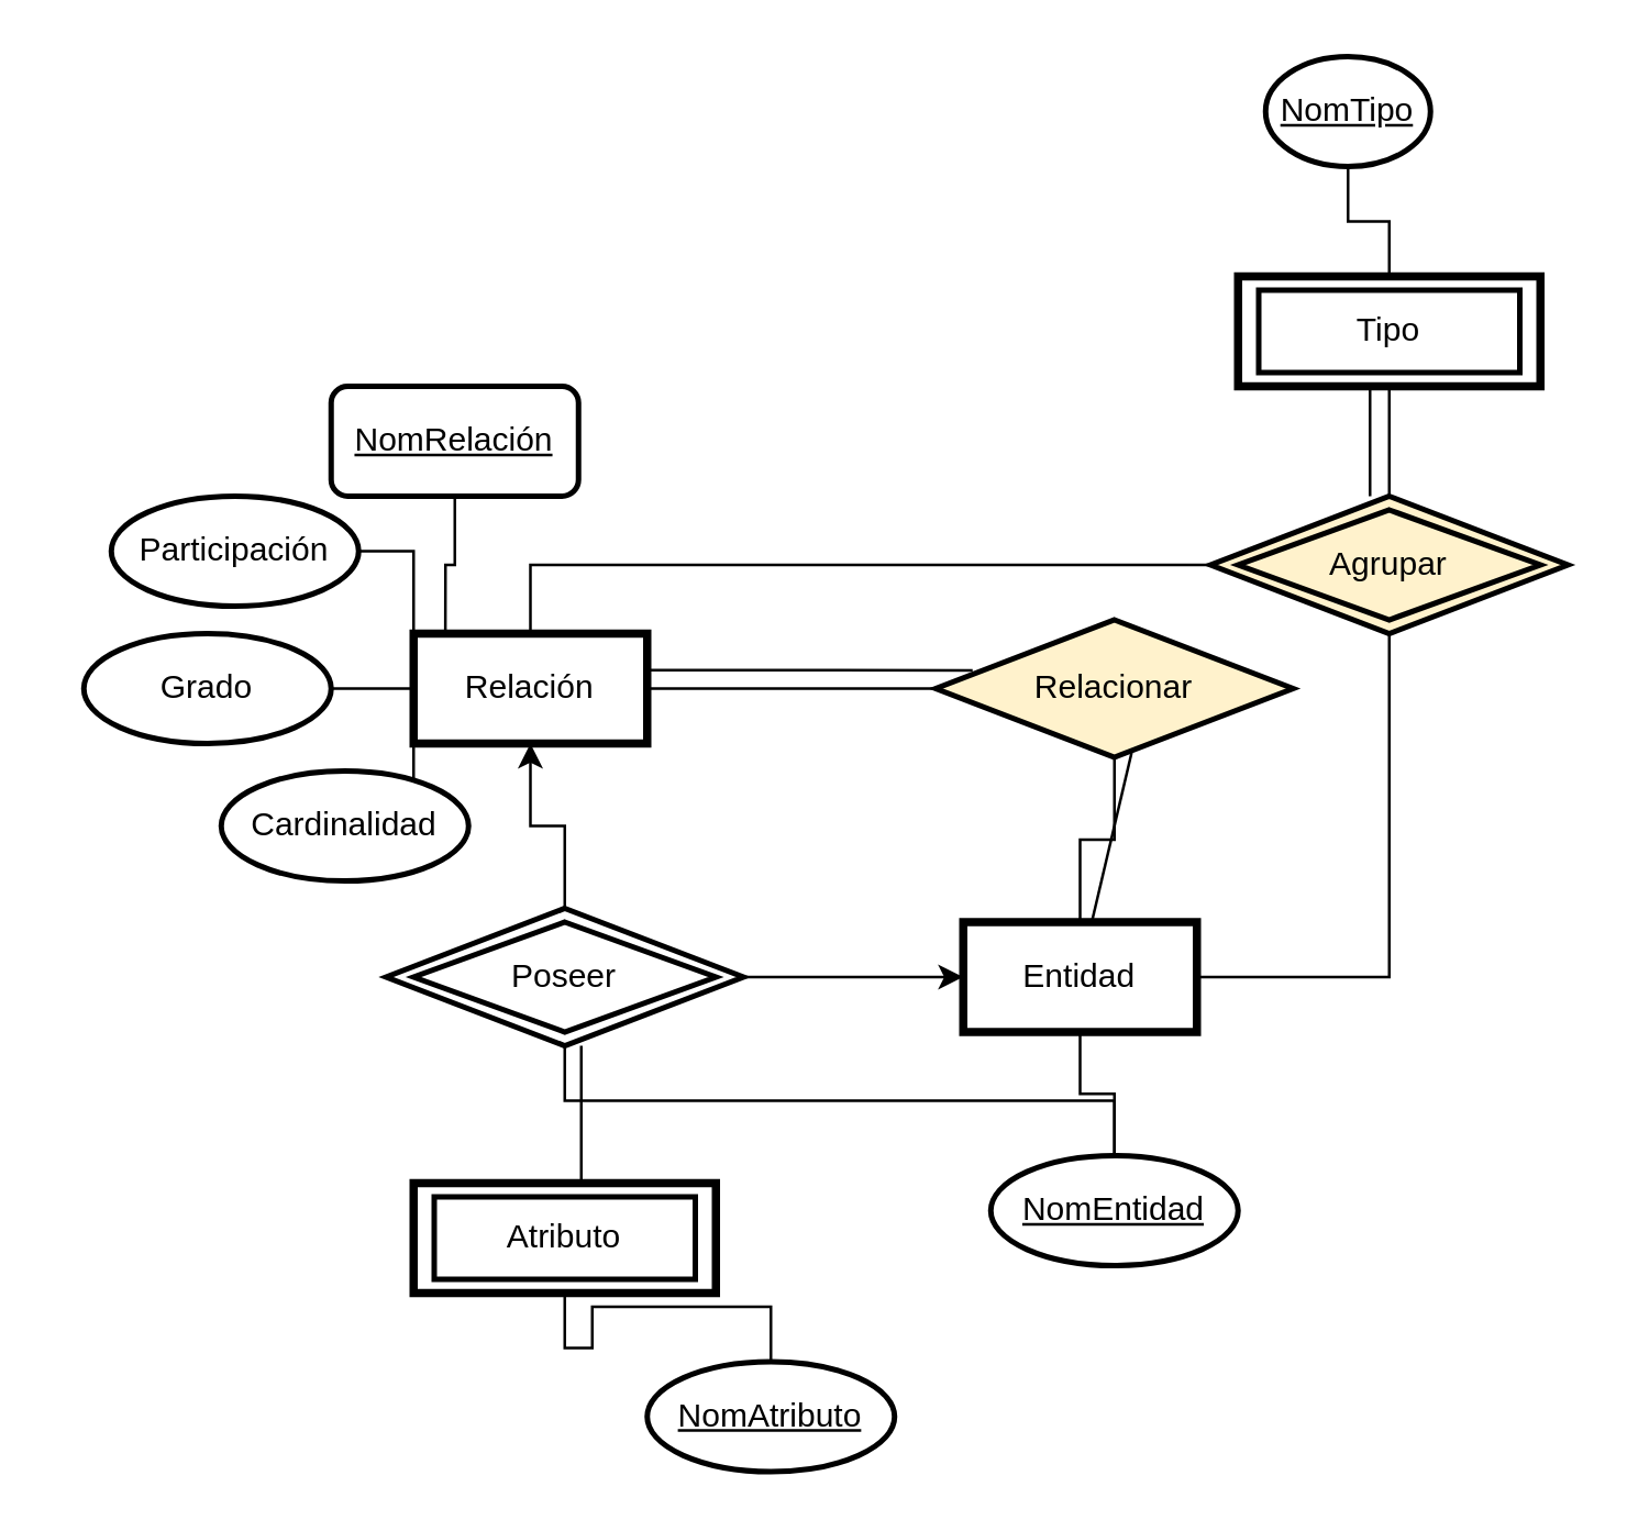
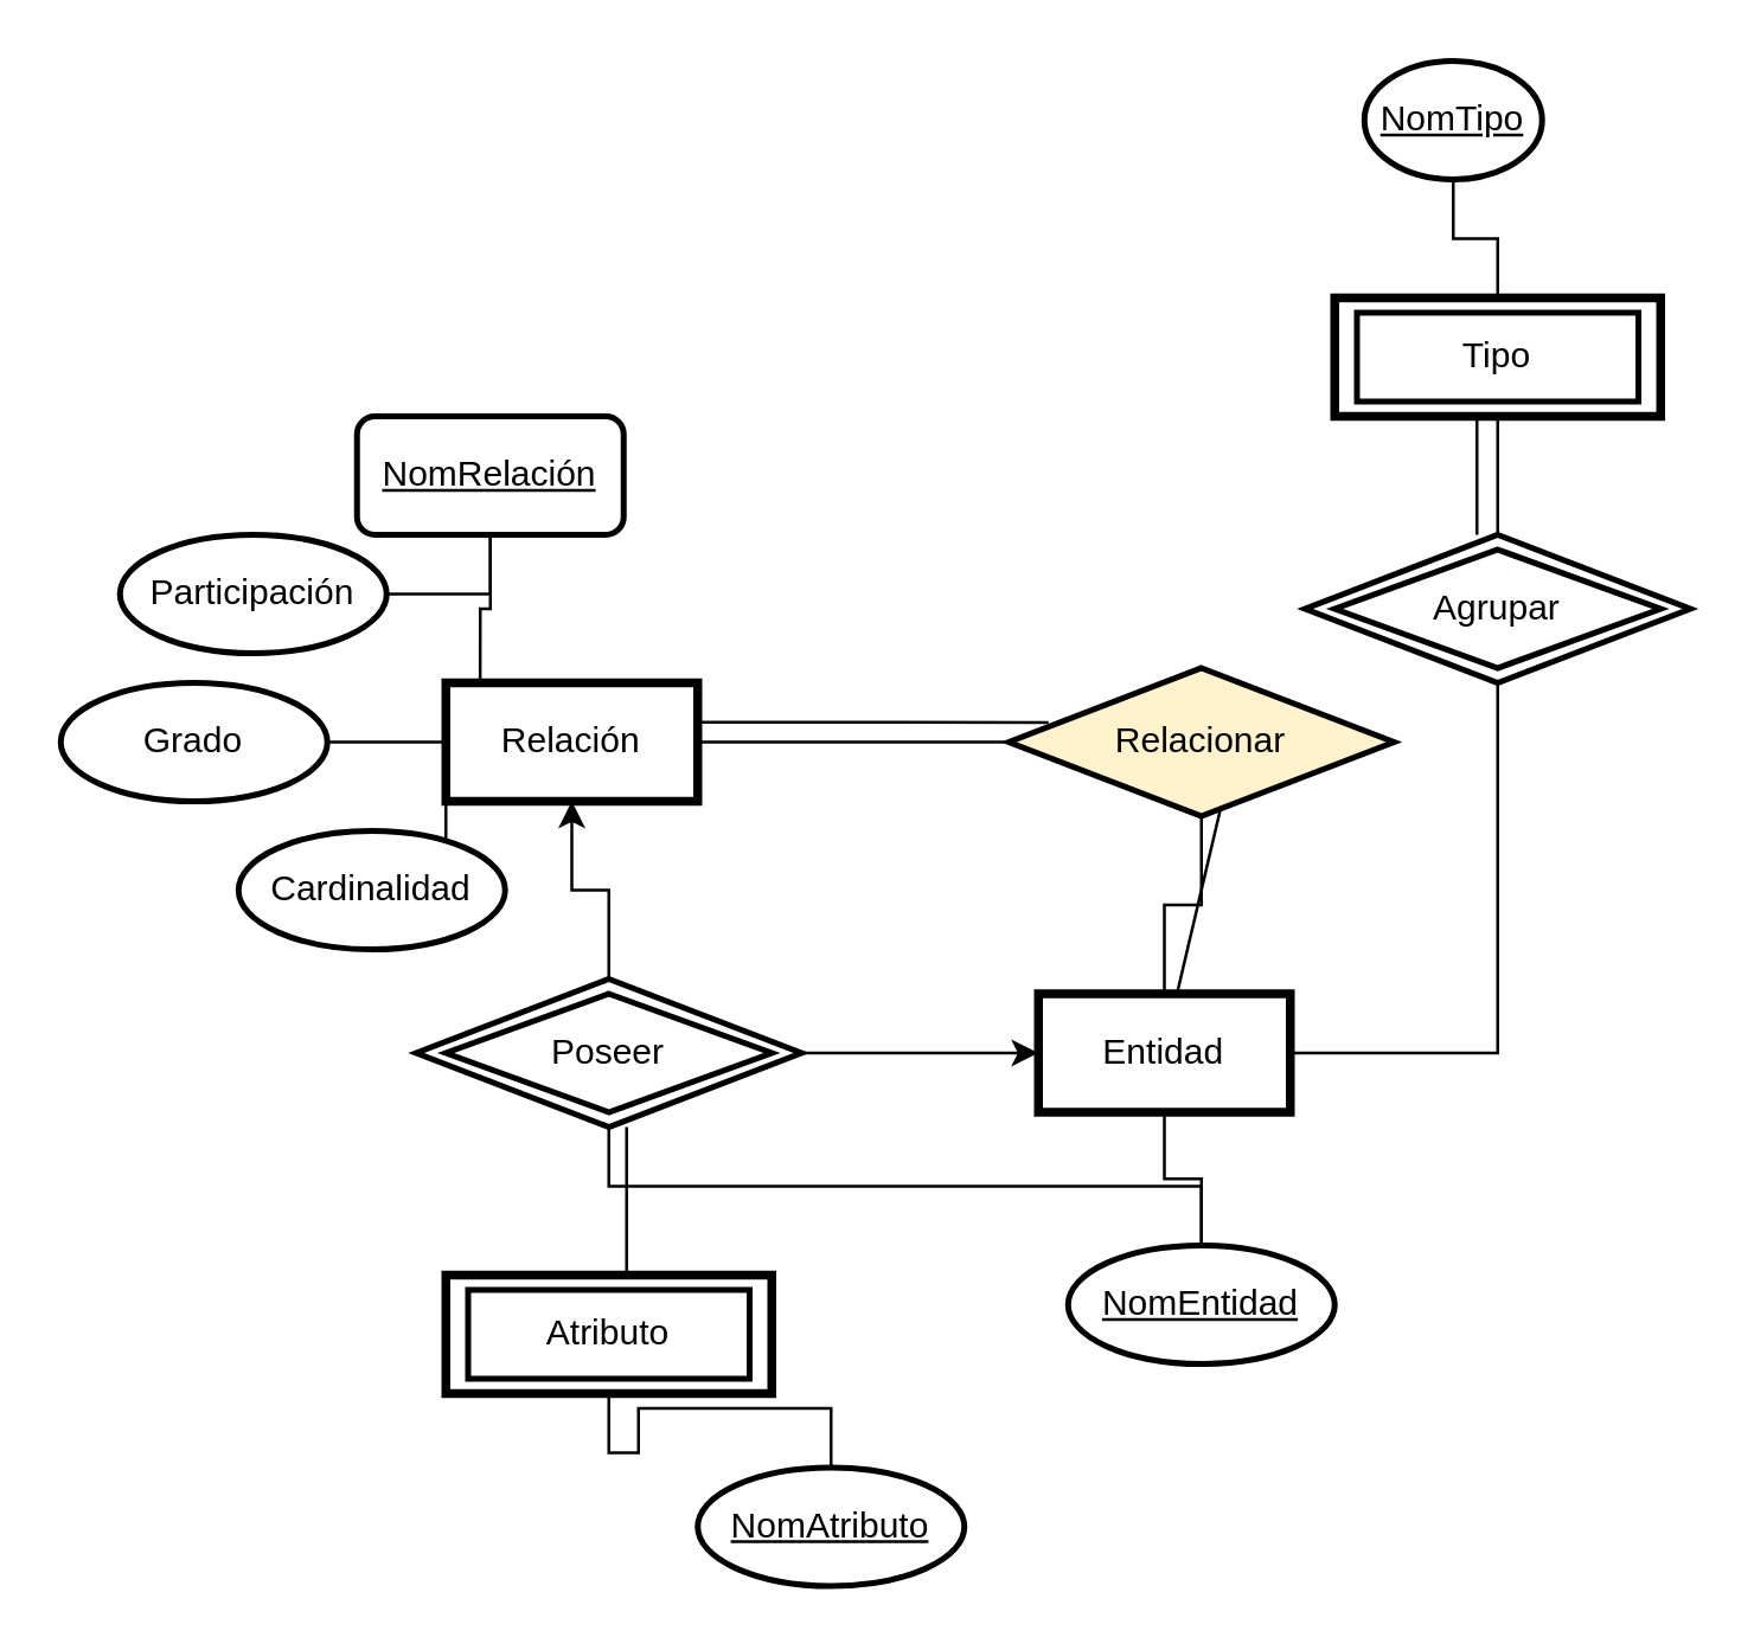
- <mxCell id="2" style="edgeStyle=orthogonalEdgeStyle;rounded=0;orthogonalLoop=1;jettySize=auto;html=1;exitX=0.5;exitY=0;exitDx=0;exitDy=0;endArrow=none;endFill=0;" edge="1" parent="1" source="4" target="16"><mxGeometry relative="1" as="geometry" /></mxCell>
- <mxCell id="16" value="Agrupar" style="rhombus;whiteSpace=wrap;html=1;strokeWidth=2;fillColor=#fff2cc;" vertex="1" parent="1"><mxGeometry x="440" y="180" width="130" height="50" as="geometry" /></mxCell>
+ <mxCell id="16" value="Agrupar" style="rhombus;whiteSpace=wrap;html=1;strokeWidth=2;" vertex="1" parent="1"><mxGeometry x="440" y="180" width="130" height="50" as="geometry" /></mxCell>
- <mxCell id="23" style="edgeStyle=orthogonalEdgeStyle;rounded=0;orthogonalLoop=1;jettySize=auto;html=1;exitX=1;exitY=0.5;exitDx=0;exitDy=0;entryX=0;entryY=0;entryDx=0;entryDy=0;endArrow=none;endFill=0;" edge="1" parent="1" source="24" target="4"><mxGeometry relative="1" as="geometry" /></mxCell>
+ <mxCell id="23" style="edgeStyle=orthogonalEdgeStyle;rounded=0;orthogonalLoop=1;jettySize=auto;html=1;exitX=1;exitY=0.5;exitDx=0;exitDy=0;endArrow=none;endFill=0;" edge="1" parent="1" source="24" target="28"><mxGeometry relative="1" as="geometry" /></mxCell>
- <mxCell id="22" value="Grado" style="ellipse;whiteSpace=wrap;html=1;strokeWidth=2;" vertex="1" parent="1"><mxGeometry x="30" y="230" width="90" height="40" as="geometry" /></mxCell>
+ <mxCell id="22" value="Grado" style="ellipse;whiteSpace=wrap;html=1;strokeWidth=2;" vertex="1" parent="1"><mxGeometry x="20" y="230" width="90" height="40" as="geometry" /></mxCell>
